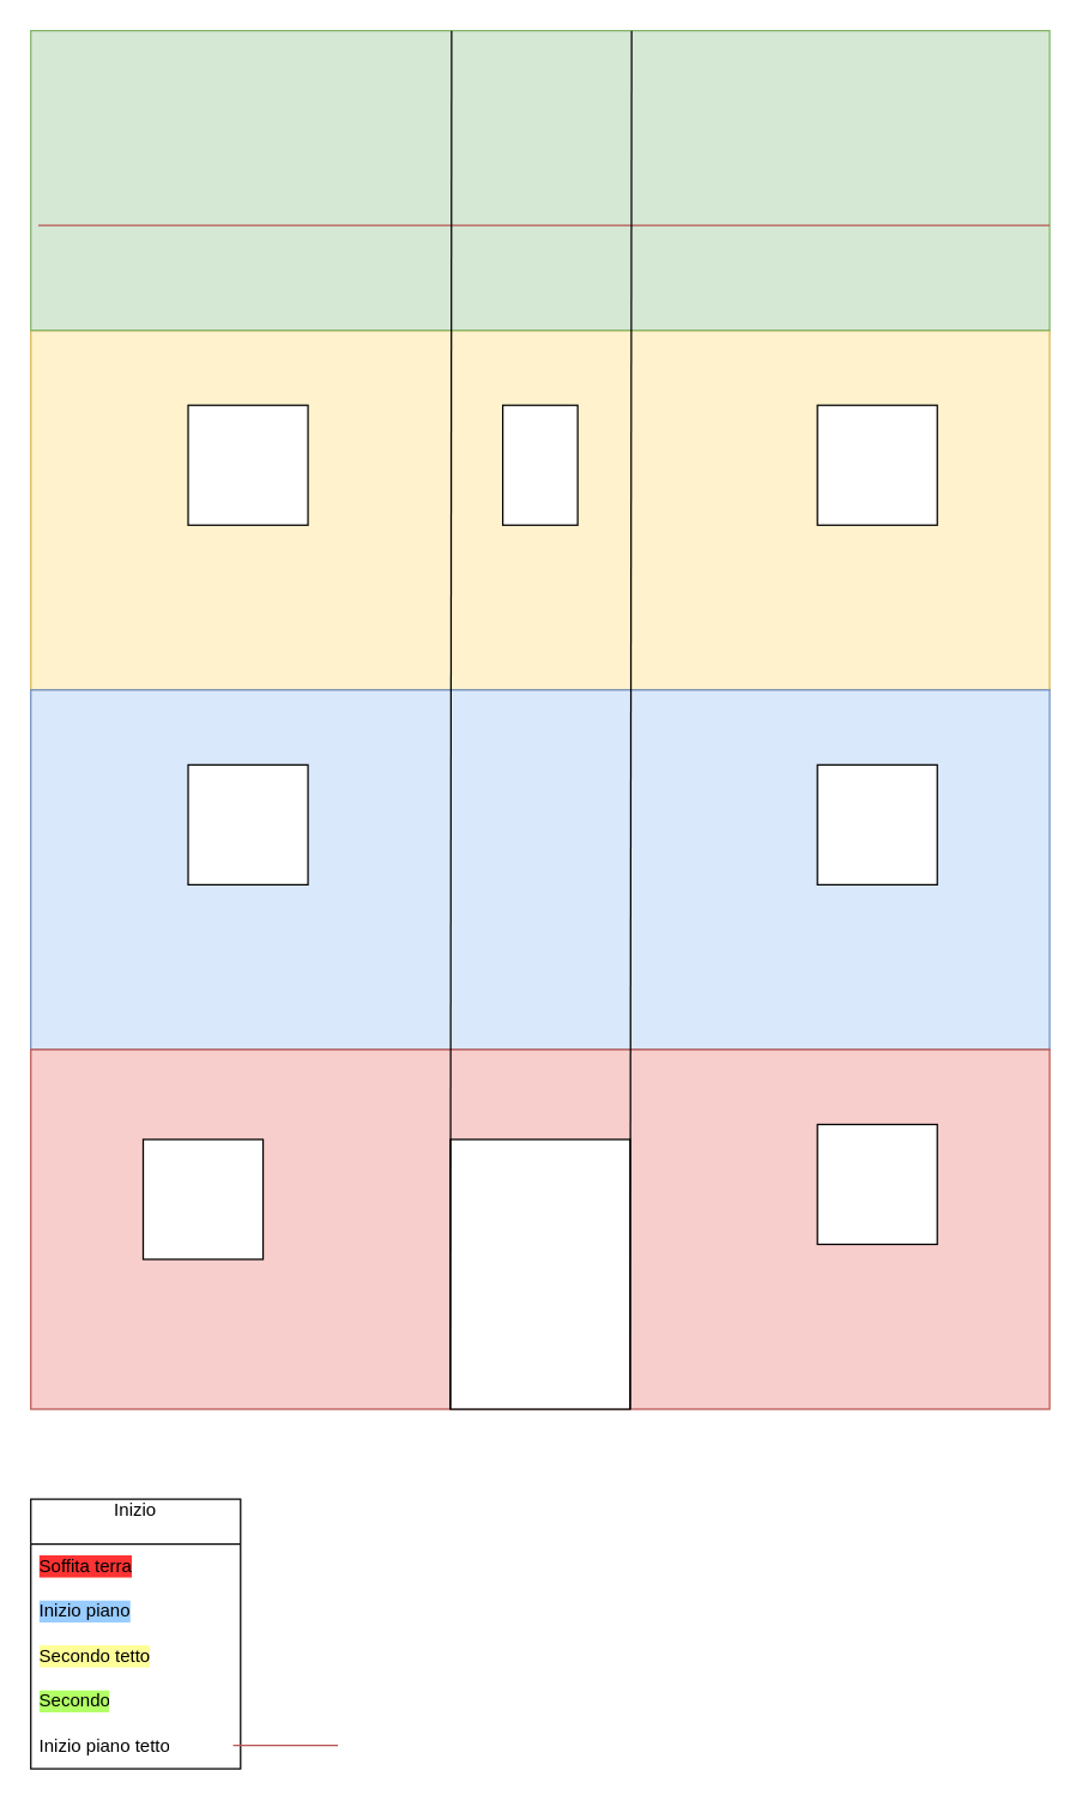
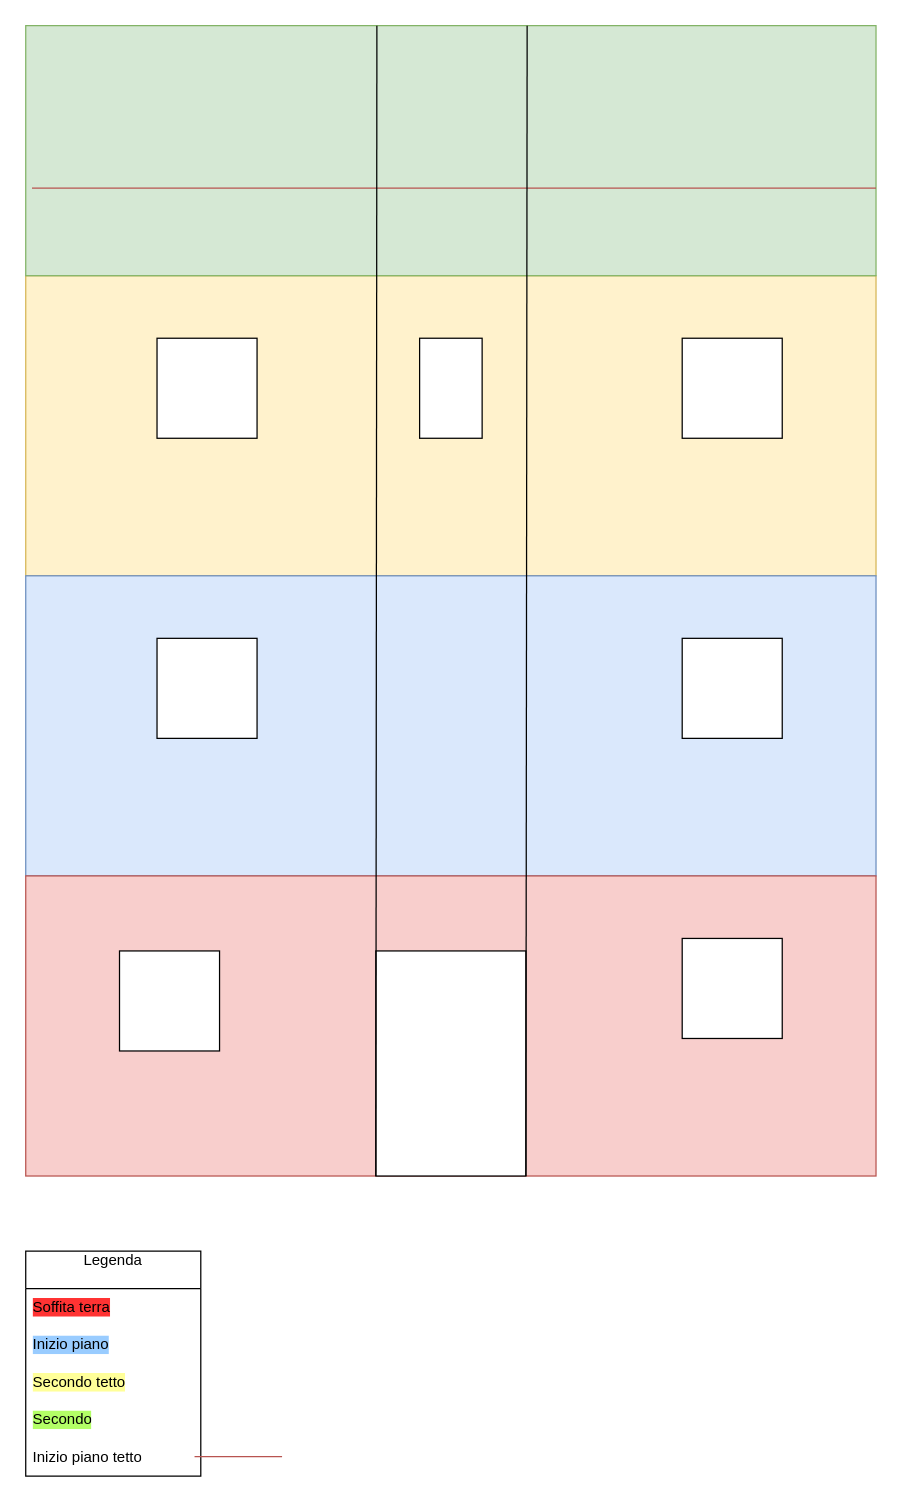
- <mxCell id="17" value="Inizio&lt;div&gt;&lt;br&gt;&lt;/div&gt;" style="swimlane;fontStyle=0;childLayout=stackLayout;horizontal=1;startSize=30;horizontalStack=0;resizeParent=1;resizeParentMax=0;resizeLast=0;collapsible=1;marginBottom=0;whiteSpace=wrap;html=1;labelBackgroundColor=none;rounded=0;shadow=0;swimlaneLine=1;" vertex="1" parent="1"><mxGeometry x="20" y="1000" width="140" height="180" as="geometry"><mxRectangle x="85" y="1180" width="90" height="40" as="alternateBounds" /></mxGeometry></mxCell>
+ <mxCell id="17" value="Legenda&lt;div&gt;&lt;br&gt;&lt;/div&gt;" style="swimlane;fontStyle=0;childLayout=stackLayout;horizontal=1;startSize=30;horizontalStack=0;resizeParent=1;resizeParentMax=0;resizeLast=0;collapsible=1;marginBottom=0;whiteSpace=wrap;html=1;labelBackgroundColor=none;rounded=0;shadow=0;swimlaneLine=1;" vertex="1" parent="1"><mxGeometry x="20" y="1000" width="140" height="180" as="geometry"><mxRectangle x="85" y="1180" width="90" height="40" as="alternateBounds" /></mxGeometry></mxCell>
